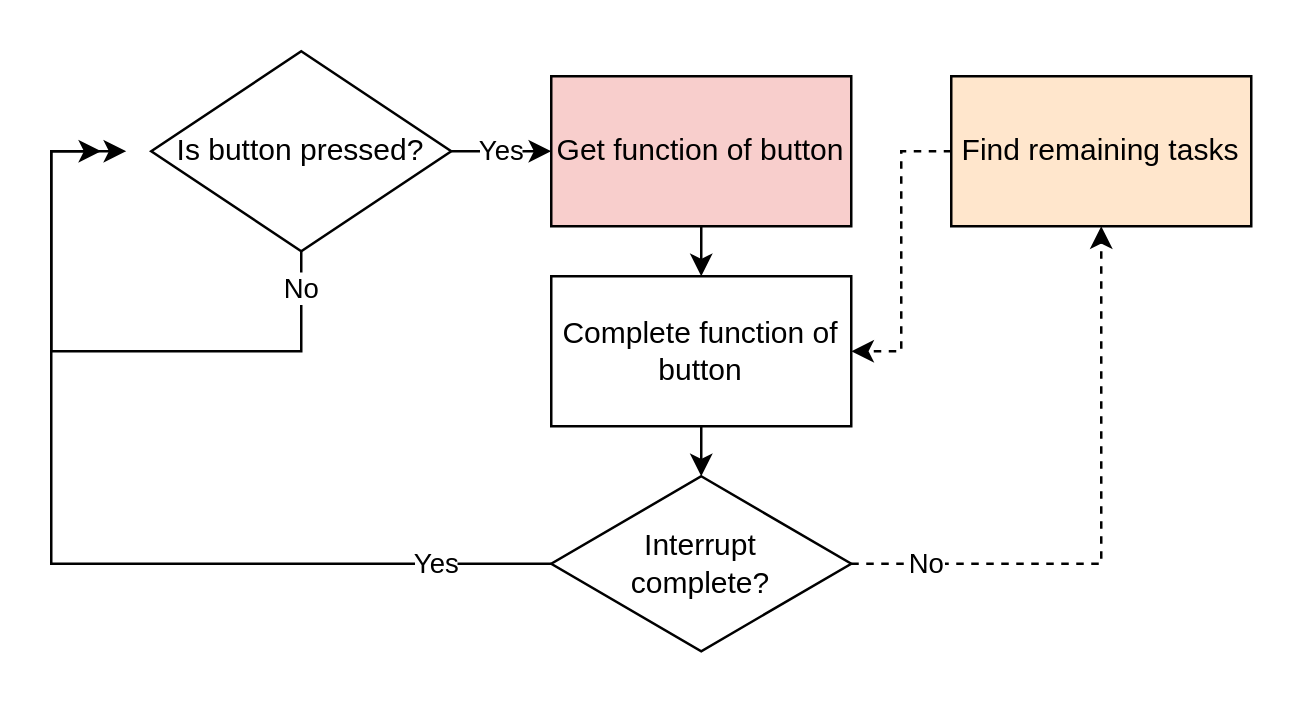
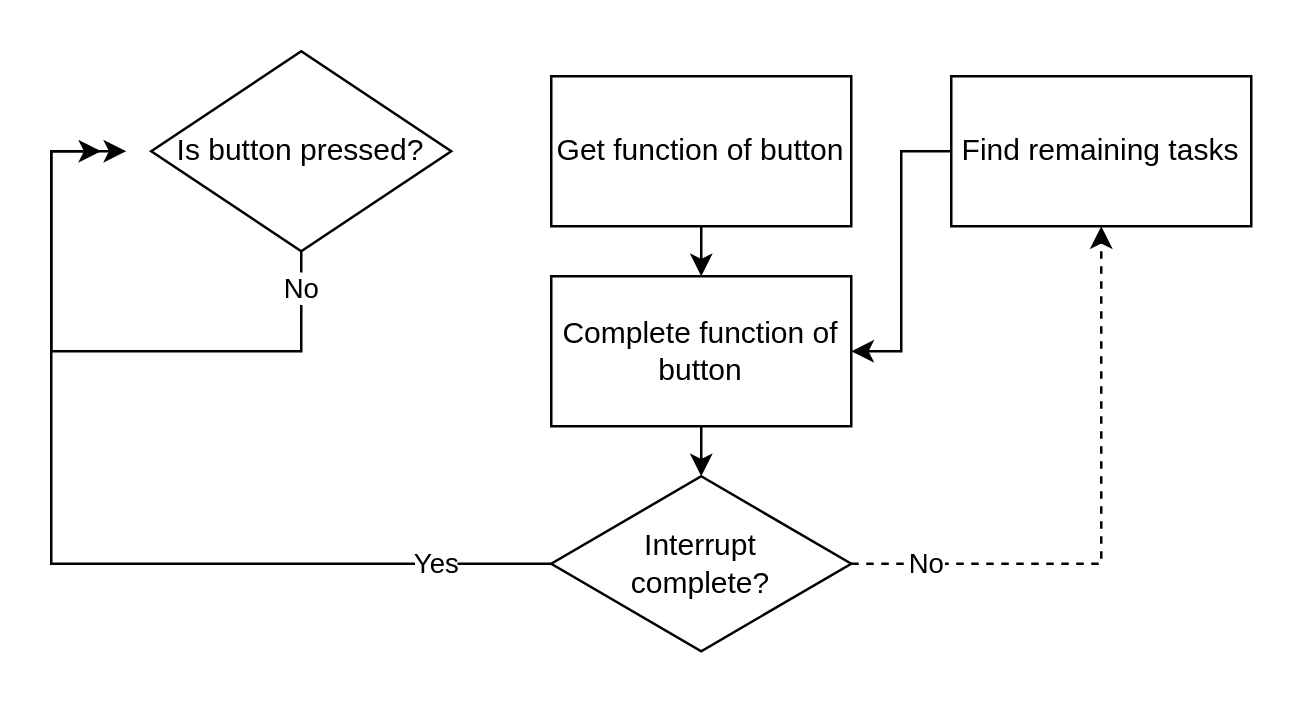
- <mxCell id="2" value="Yes" style="edgeStyle=orthogonalEdgeStyle;rounded=0;orthogonalLoop=1;jettySize=auto;html=1;" edge="1" parent="1" source="4" target="6"><mxGeometry relative="1" as="geometry"><mxPoint as="offset" /></mxGeometry></mxCell>
- <mxCell id="6" value="Get function of button" style="rounded=0;whiteSpace=wrap;html=1;fillColor=#f8cecc;" vertex="1" parent="1"><mxGeometry x="220" y="30" width="120" height="60" as="geometry" /></mxCell>
+ <mxCell id="6" value="Get function of button" style="rounded=0;whiteSpace=wrap;html=1;" vertex="1" parent="1"><mxGeometry x="220" y="30" width="120" height="60" as="geometry" /></mxCell>
- <mxCell id="10" value="Find remaining tasks" style="rounded=0;whiteSpace=wrap;html=1;fillColor=#ffe6cc;" vertex="1" parent="1"><mxGeometry x="380" y="30" width="120" height="60" as="geometry" /></mxCell>
+ <mxCell id="10" value="Find remaining tasks" style="rounded=0;whiteSpace=wrap;html=1;" vertex="1" parent="1"><mxGeometry x="380" y="30" width="120" height="60" as="geometry" /></mxCell>
- <mxCell id="9" style="edgeStyle=orthogonalEdgeStyle;rounded=0;orthogonalLoop=1;jettySize=auto;html=1;entryX=1;entryY=0.5;entryDx=0;entryDy=0;dashed=1;" edge="1" parent="1" source="10" target="8"><mxGeometry relative="1" as="geometry" /></mxCell>
+ <mxCell id="9" style="edgeStyle=orthogonalEdgeStyle;rounded=0;orthogonalLoop=1;jettySize=auto;html=1;entryX=1;entryY=0.5;entryDx=0;entryDy=0;" edge="1" parent="1" source="10" target="8"><mxGeometry relative="1" as="geometry" /></mxCell>
